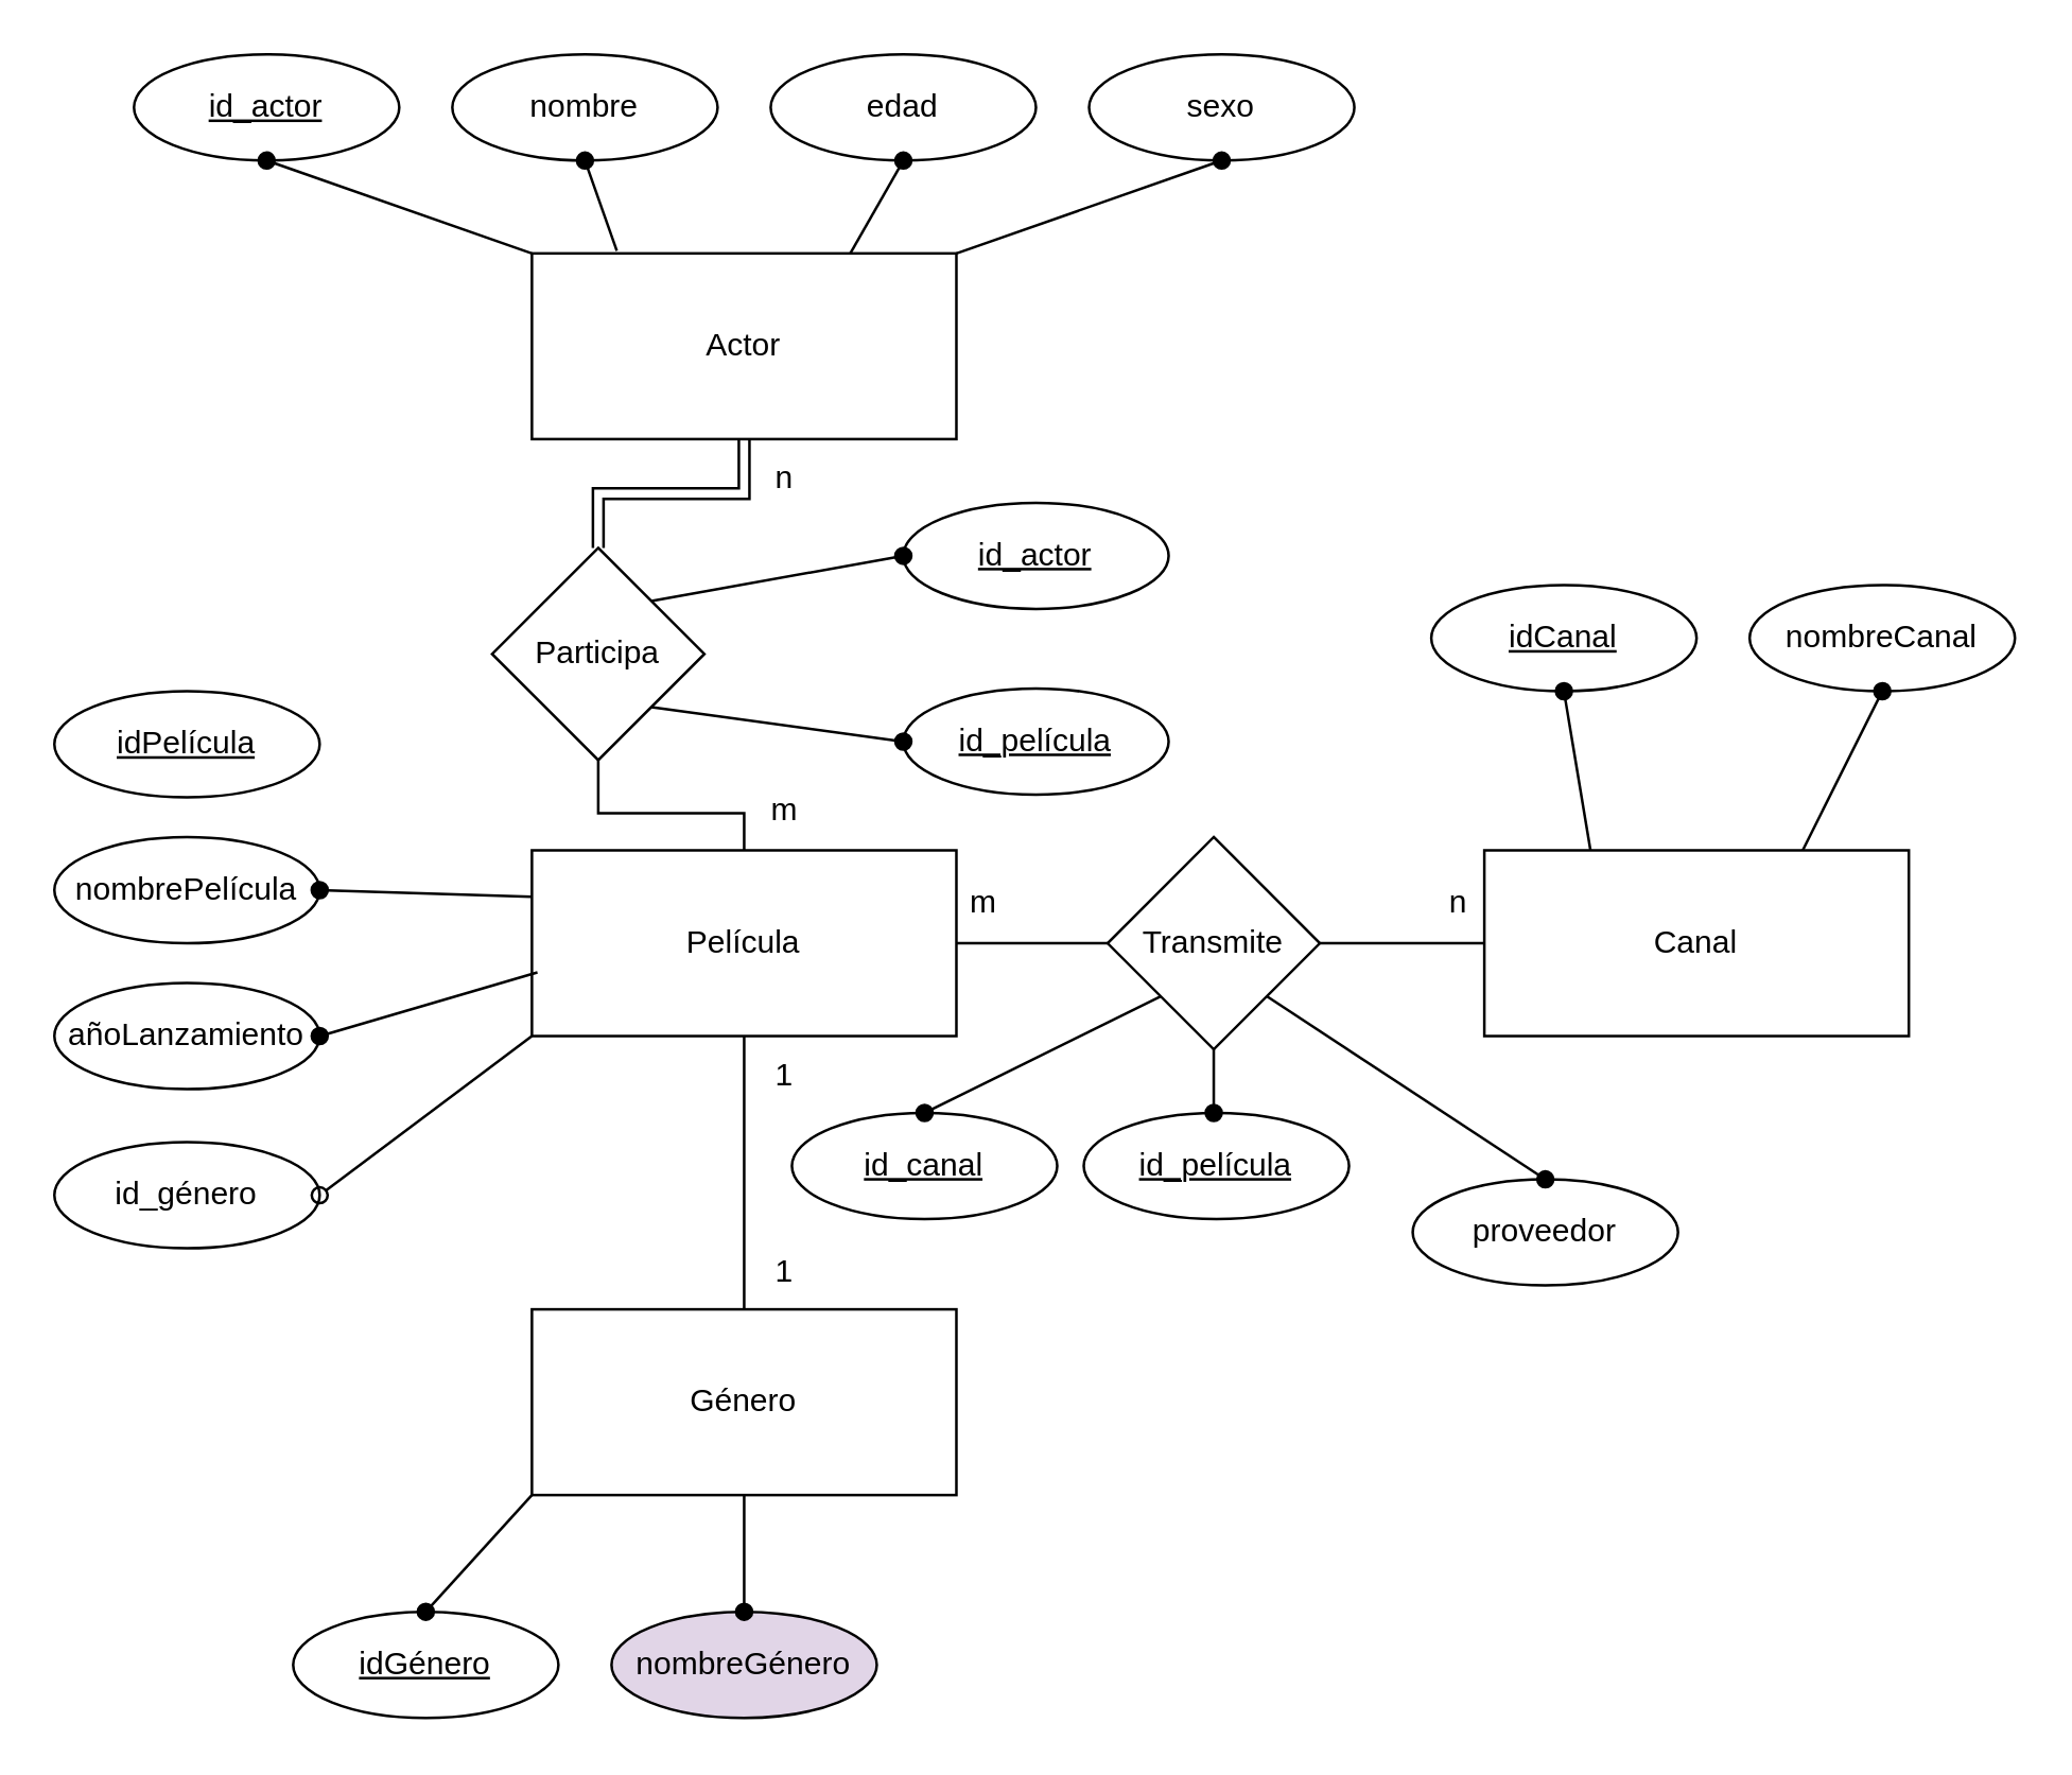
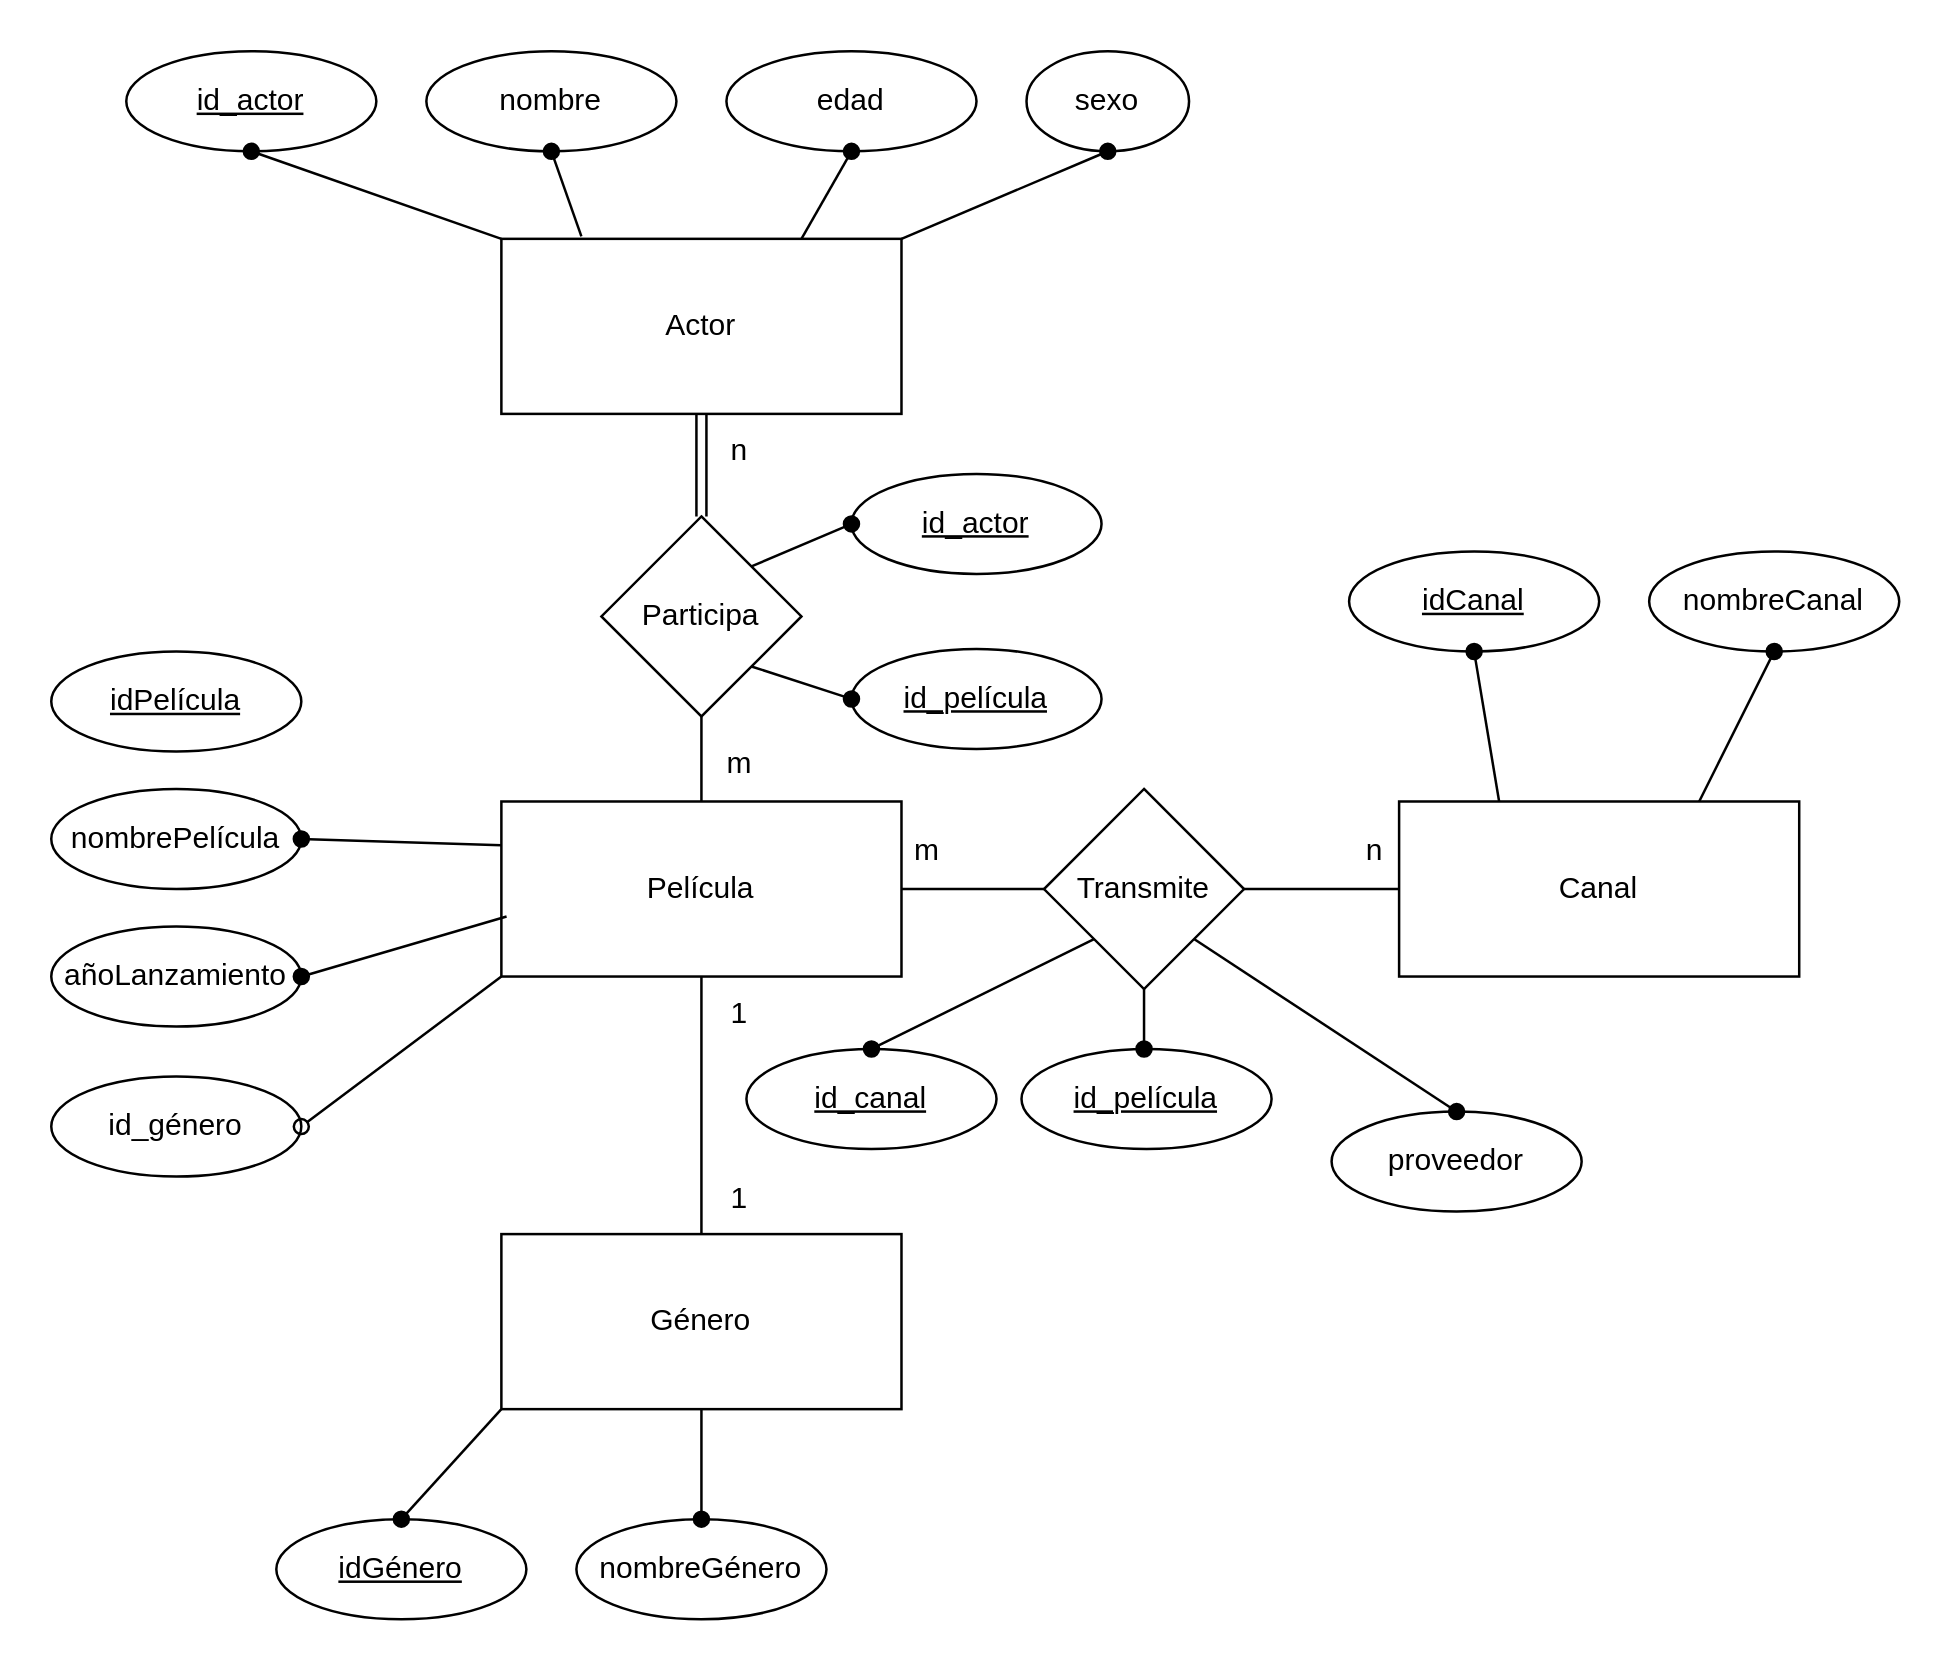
- <mxCell id="16" value="sexo" style="ellipse;whiteSpace=wrap;html=1;" parent="1" vertex="1"><mxGeometry x="410" y="20" width="100" height="40" as="geometry" /></mxCell>
+ <mxCell id="16" value="sexo" style="ellipse;whiteSpace=wrap;html=1;" parent="1" vertex="1"><mxGeometry x="410" y="20" width="65" height="40" as="geometry" /></mxCell>
- <mxCell id="23" value="Participa" style="rhombus;whiteSpace=wrap;html=1;" parent="1" vertex="1"><mxGeometry x="185" y="206" width="80" height="80" as="geometry" /></mxCell>
+ <mxCell id="23" value="Participa" style="rhombus;whiteSpace=wrap;html=1;" parent="1" vertex="1"><mxGeometry x="240" y="206" width="80" height="80" as="geometry" /></mxCell>
- <mxCell id="7" value="nombreGénero" style="ellipse;whiteSpace=wrap;html=1;fillColor=#e1d5e7;" parent="1" vertex="1"><mxGeometry x="230" y="607" width="100" height="40" as="geometry" /></mxCell>
+ <mxCell id="7" value="nombreGénero" style="ellipse;whiteSpace=wrap;html=1;" parent="1" vertex="1"><mxGeometry x="230" y="607" width="100" height="40" as="geometry" /></mxCell>
